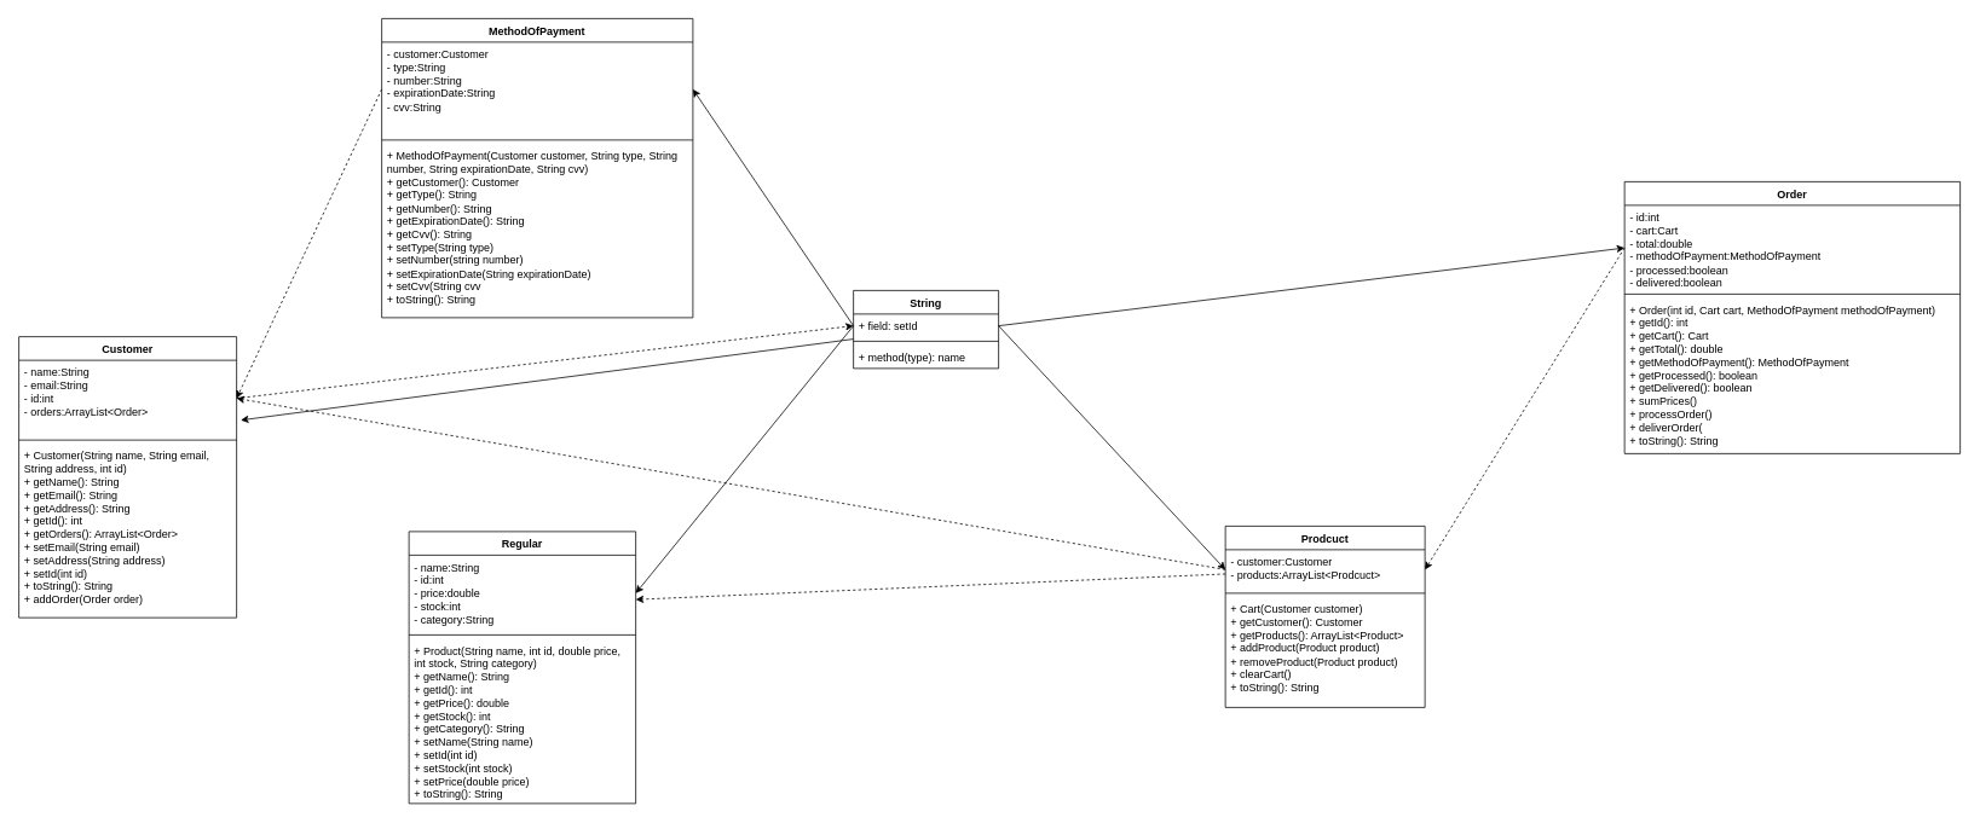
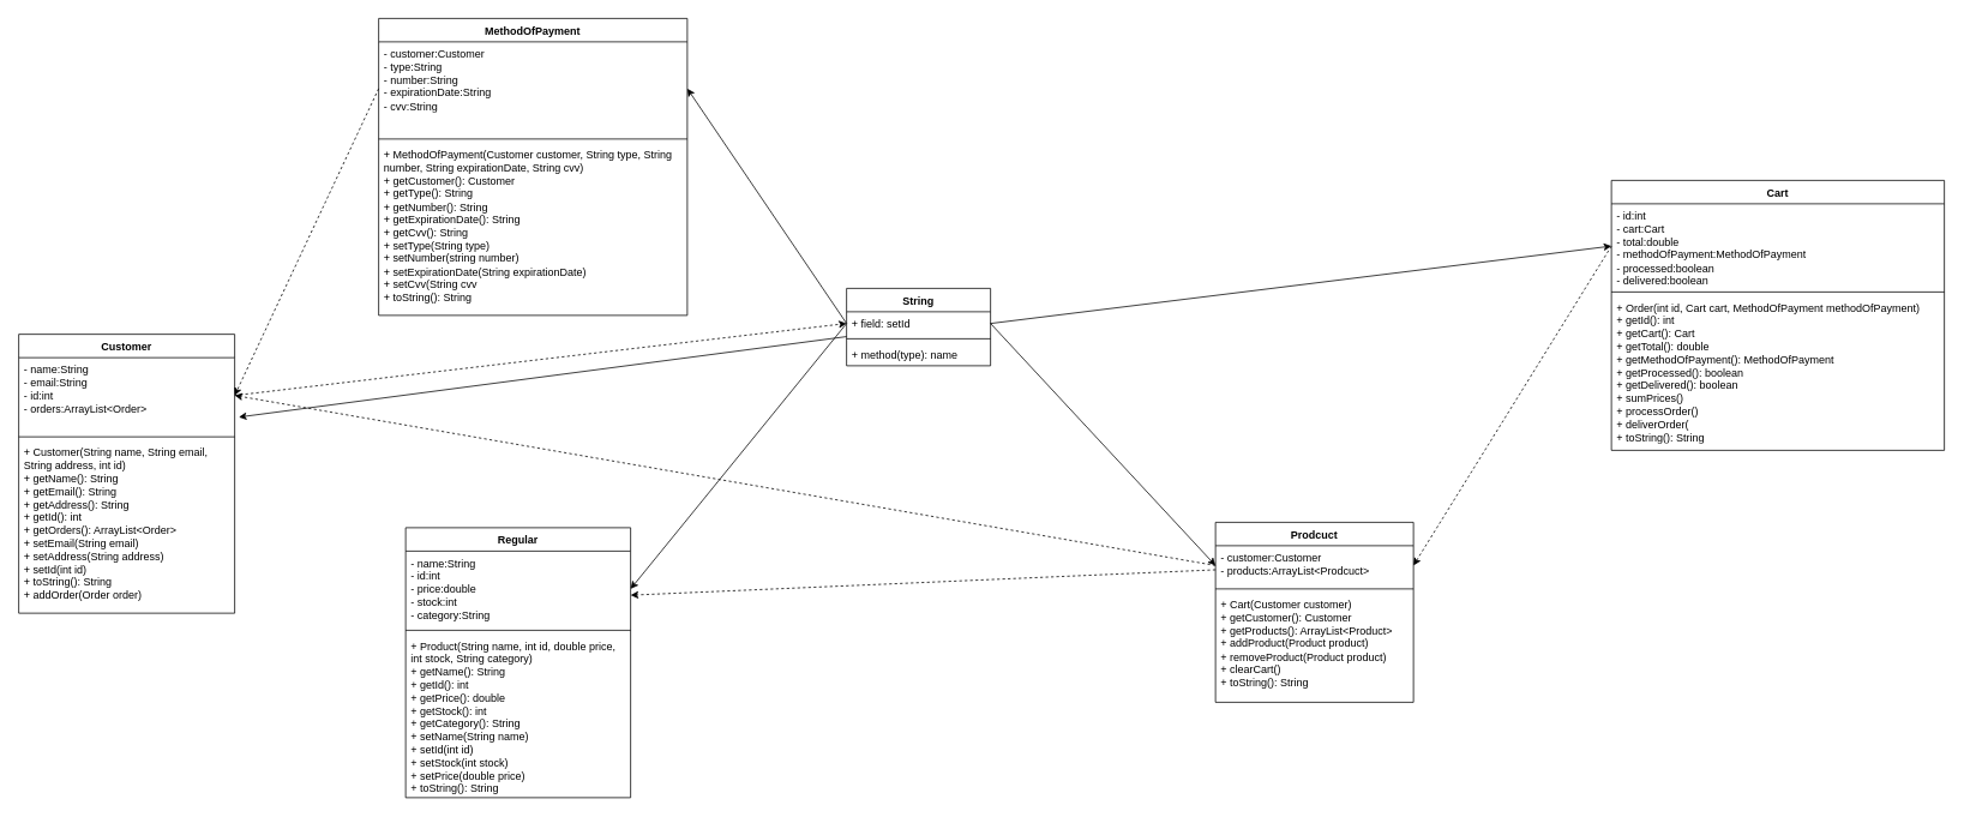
- <mxCell id="14" value="&lt;span data-lucid-content=&quot;{&amp;quot;t&amp;quot;:&amp;quot;Order&amp;quot;,&amp;quot;m&amp;quot;:[{&amp;quot;s&amp;quot;:0,&amp;quot;n&amp;quot;:&amp;quot;a&amp;quot;,&amp;quot;v&amp;quot;:&amp;quot;left&amp;quot;},{&amp;quot;s&amp;quot;:0,&amp;quot;n&amp;quot;:&amp;quot;fsp&amp;quot;,&amp;quot;v&amp;quot;:&amp;quot;ss_presetShapeStyle1_textStyle&amp;quot;,&amp;quot;e&amp;quot;:5},{&amp;quot;s&amp;quot;:0,&amp;quot;n&amp;quot;:&amp;quot;fsp2&amp;quot;,&amp;quot;v&amp;quot;:&amp;quot;ss_presetShapeStyle1_textStyle&amp;quot;,&amp;quot;e&amp;quot;:5}]}&quot; data-lucid-type=&quot;application/vnd.lucid.text&quot;&gt;Order&lt;/span&gt;" style="swimlane;fontStyle=1;align=center;verticalAlign=top;childLayout=stackLayout;horizontal=1;startSize=26;horizontalStack=0;resizeParent=1;resizeParentMax=0;resizeLast=0;collapsible=1;marginBottom=0;whiteSpace=wrap;html=1;" parent="1" vertex="1"><mxGeometry x="1790" y="200" width="370" height="300" as="geometry" /></mxCell>
+ <mxCell id="14" value="&lt;span data-lucid-content=&quot;{&amp;quot;t&amp;quot;:&amp;quot;Order&amp;quot;,&amp;quot;m&amp;quot;:[{&amp;quot;s&amp;quot;:0,&amp;quot;n&amp;quot;:&amp;quot;a&amp;quot;,&amp;quot;v&amp;quot;:&amp;quot;left&amp;quot;},{&amp;quot;s&amp;quot;:0,&amp;quot;n&amp;quot;:&amp;quot;fsp&amp;quot;,&amp;quot;v&amp;quot;:&amp;quot;ss_presetShapeStyle1_textStyle&amp;quot;,&amp;quot;e&amp;quot;:5},{&amp;quot;s&amp;quot;:0,&amp;quot;n&amp;quot;:&amp;quot;fsp2&amp;quot;,&amp;quot;v&amp;quot;:&amp;quot;ss_presetShapeStyle1_textStyle&amp;quot;,&amp;quot;e&amp;quot;:5}]}&quot; data-lucid-type=&quot;application/vnd.lucid.text&quot;&gt;Cart&lt;/span&gt;" style="swimlane;fontStyle=1;align=center;verticalAlign=top;childLayout=stackLayout;horizontal=1;startSize=26;horizontalStack=0;resizeParent=1;resizeParentMax=0;resizeLast=0;collapsible=1;marginBottom=0;whiteSpace=wrap;html=1;" parent="1" vertex="1"><mxGeometry x="1790" y="200" width="370" height="300" as="geometry" /></mxCell>
